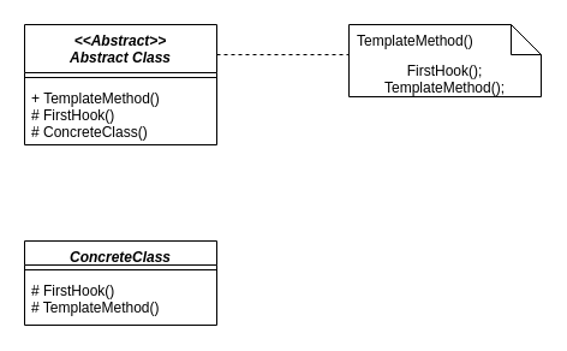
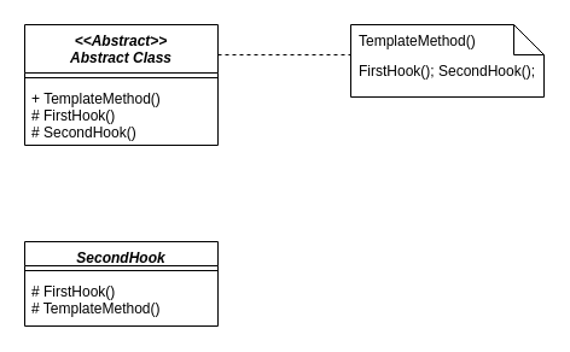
- <mxCell id="5" value="FirstHook(); TemplateMethod();" style="shape=note2;boundedLbl=1;whiteSpace=wrap;html=1;size=25;verticalAlign=top;align=center;" vertex="1" parent="1"><mxGeometry x="290" y="20" width="160" height="60" as="geometry" /></mxCell>
+ <mxCell id="5" value="FirstHook(); SecondHook();" style="shape=note2;boundedLbl=1;whiteSpace=wrap;html=1;size=25;verticalAlign=top;align=center;" vertex="1" parent="1"><mxGeometry x="290" y="20" width="160" height="60" as="geometry" /></mxCell>
- <mxCell id="4" value="+ TemplateMethod()&#10;# FirstHook()&#10;# ConcreteClass()" style="text;strokeColor=none;fillColor=none;align=left;verticalAlign=top;spacingLeft=4;spacingRight=4;overflow=hidden;rotatable=0;points=[[0,0.5],[1,0.5]];portConstraint=eastwest;" vertex="1" parent="2"><mxGeometry y="48" width="160" height="52" as="geometry" /></mxCell>
+ <mxCell id="4" value="+ TemplateMethod()&#10;# FirstHook()&#10;# SecondHook()" style="text;strokeColor=none;fillColor=none;align=left;verticalAlign=top;spacingLeft=4;spacingRight=4;overflow=hidden;rotatable=0;points=[[0,0.5],[1,0.5]];portConstraint=eastwest;" vertex="1" parent="2"><mxGeometry y="48" width="160" height="52" as="geometry" /></mxCell>
- <mxCell id="8" value="ConcreteClass" style="swimlane;fontStyle=3;align=center;verticalAlign=top;childLayout=stackLayout;horizontal=1;startSize=20;horizontalStack=0;resizeParent=1;resizeParentMax=0;resizeLast=0;collapsible=1;marginBottom=0;" vertex="1" parent="1"><mxGeometry x="20" y="200" width="160" height="70" as="geometry" /></mxCell>
+ <mxCell id="8" value="SecondHook" style="swimlane;fontStyle=3;align=center;verticalAlign=top;childLayout=stackLayout;horizontal=1;startSize=20;horizontalStack=0;resizeParent=1;resizeParentMax=0;resizeLast=0;collapsible=1;marginBottom=0;" vertex="1" parent="1"><mxGeometry x="20" y="200" width="160" height="70" as="geometry" /></mxCell>
